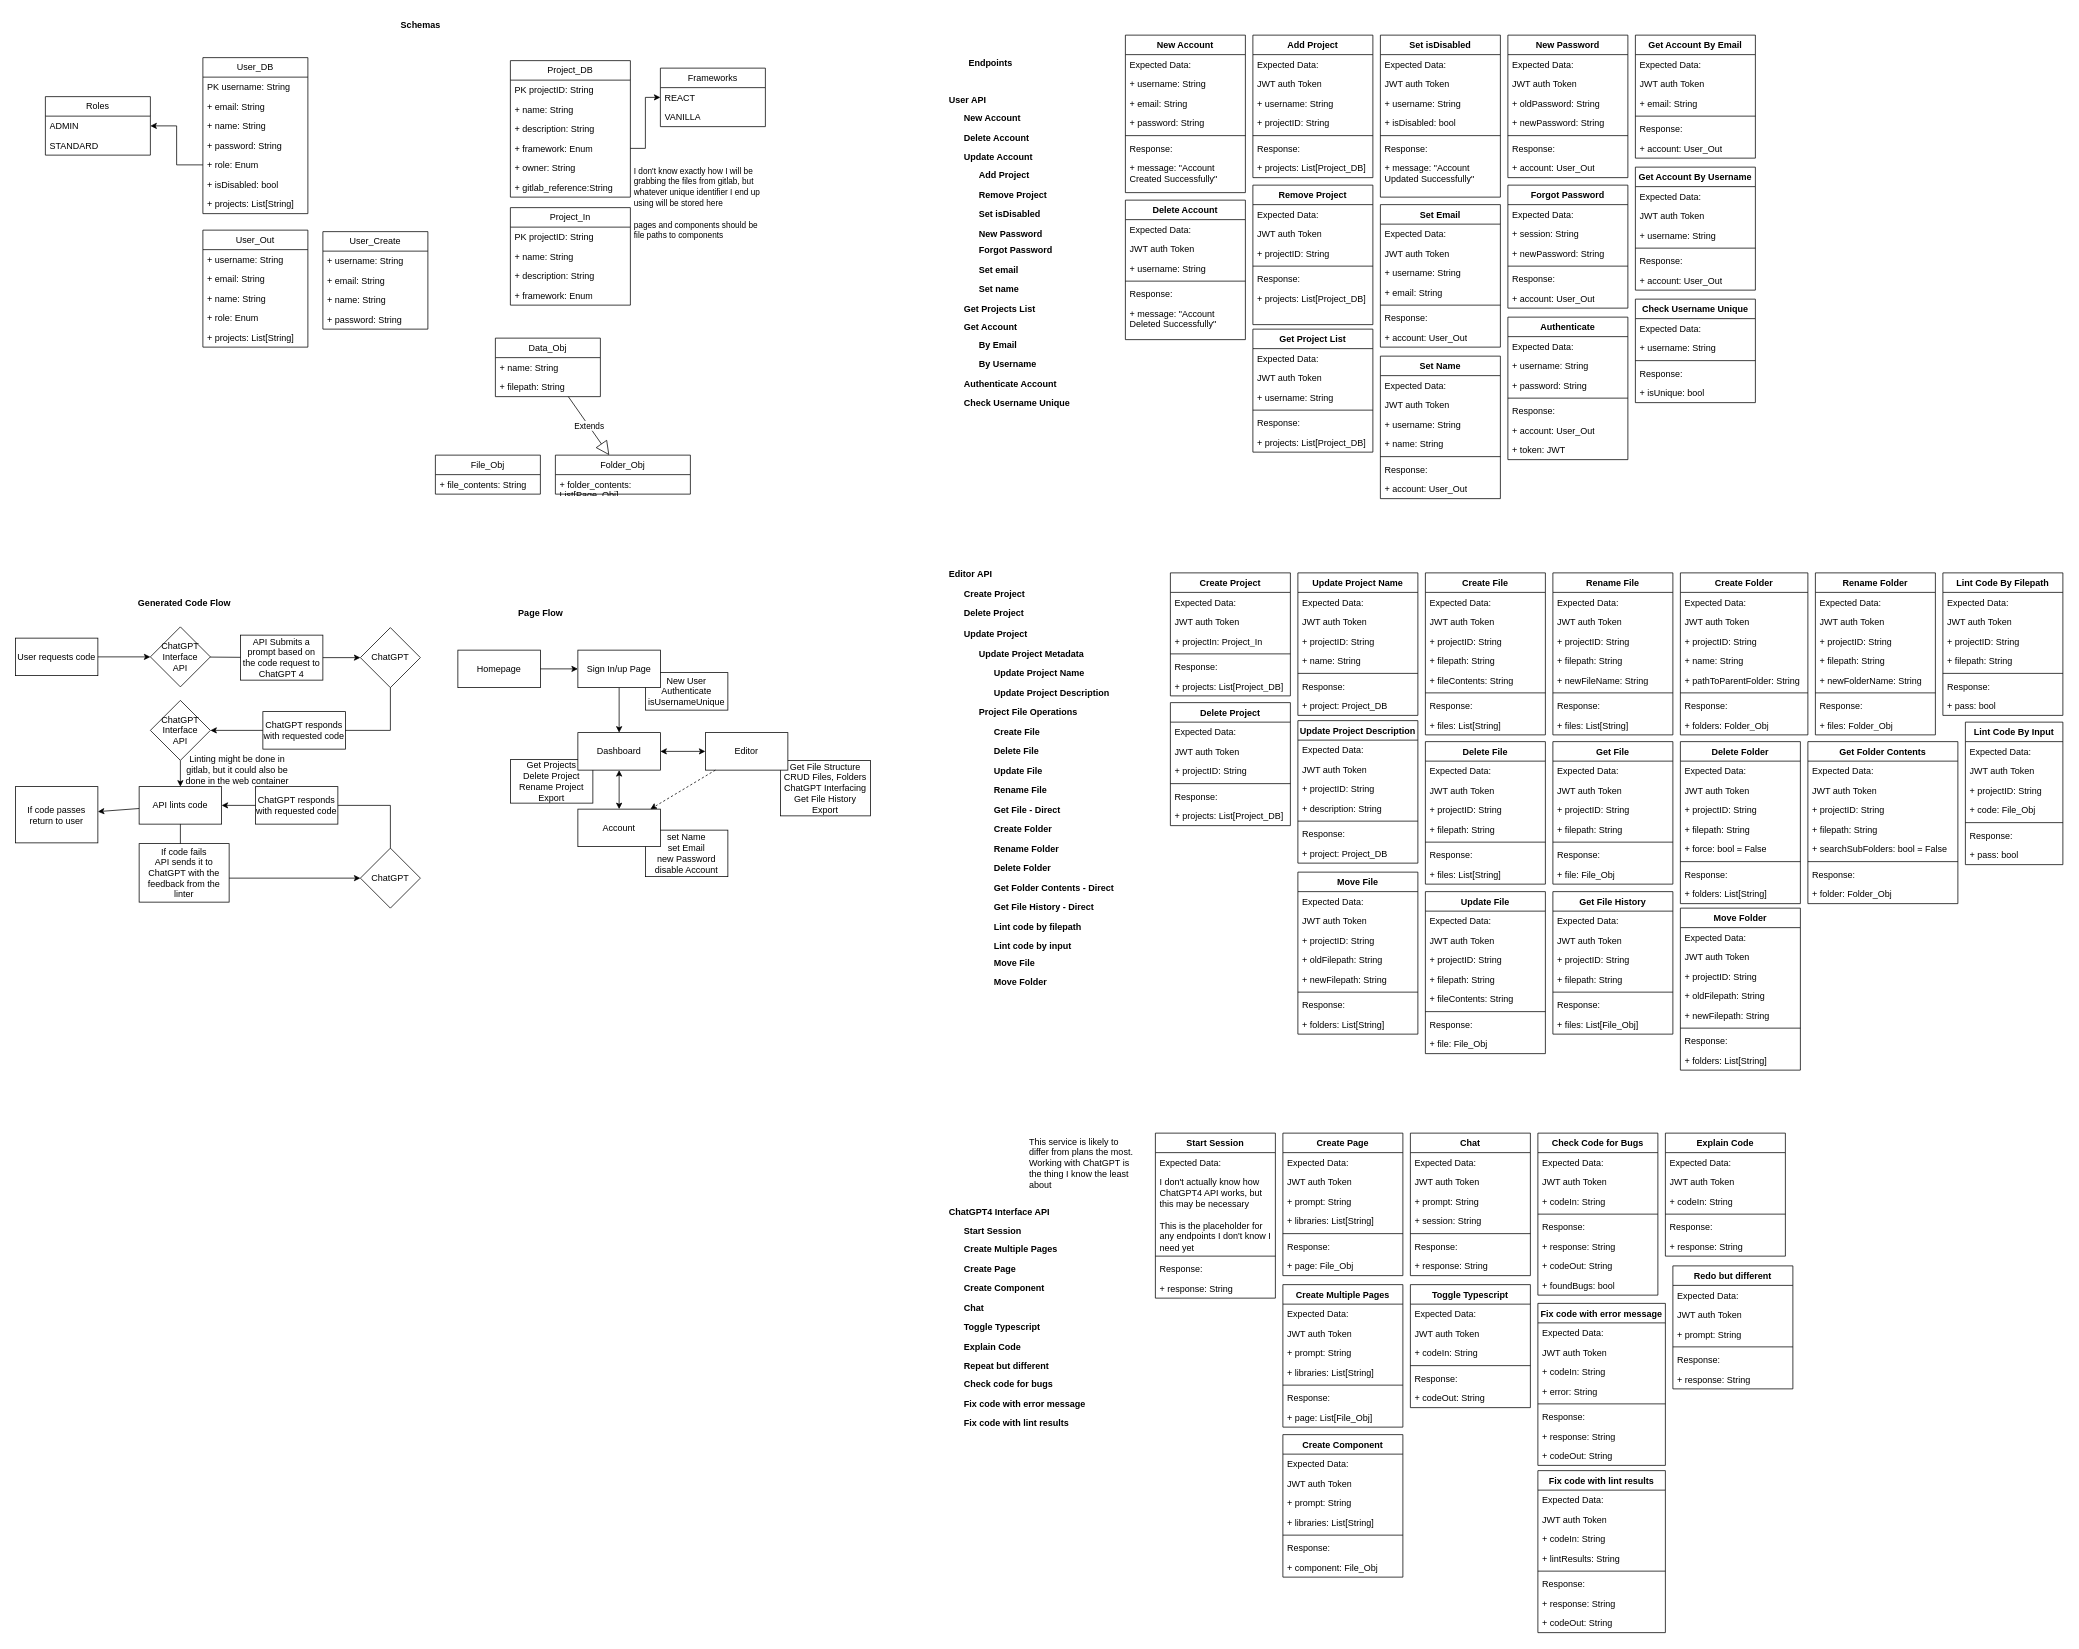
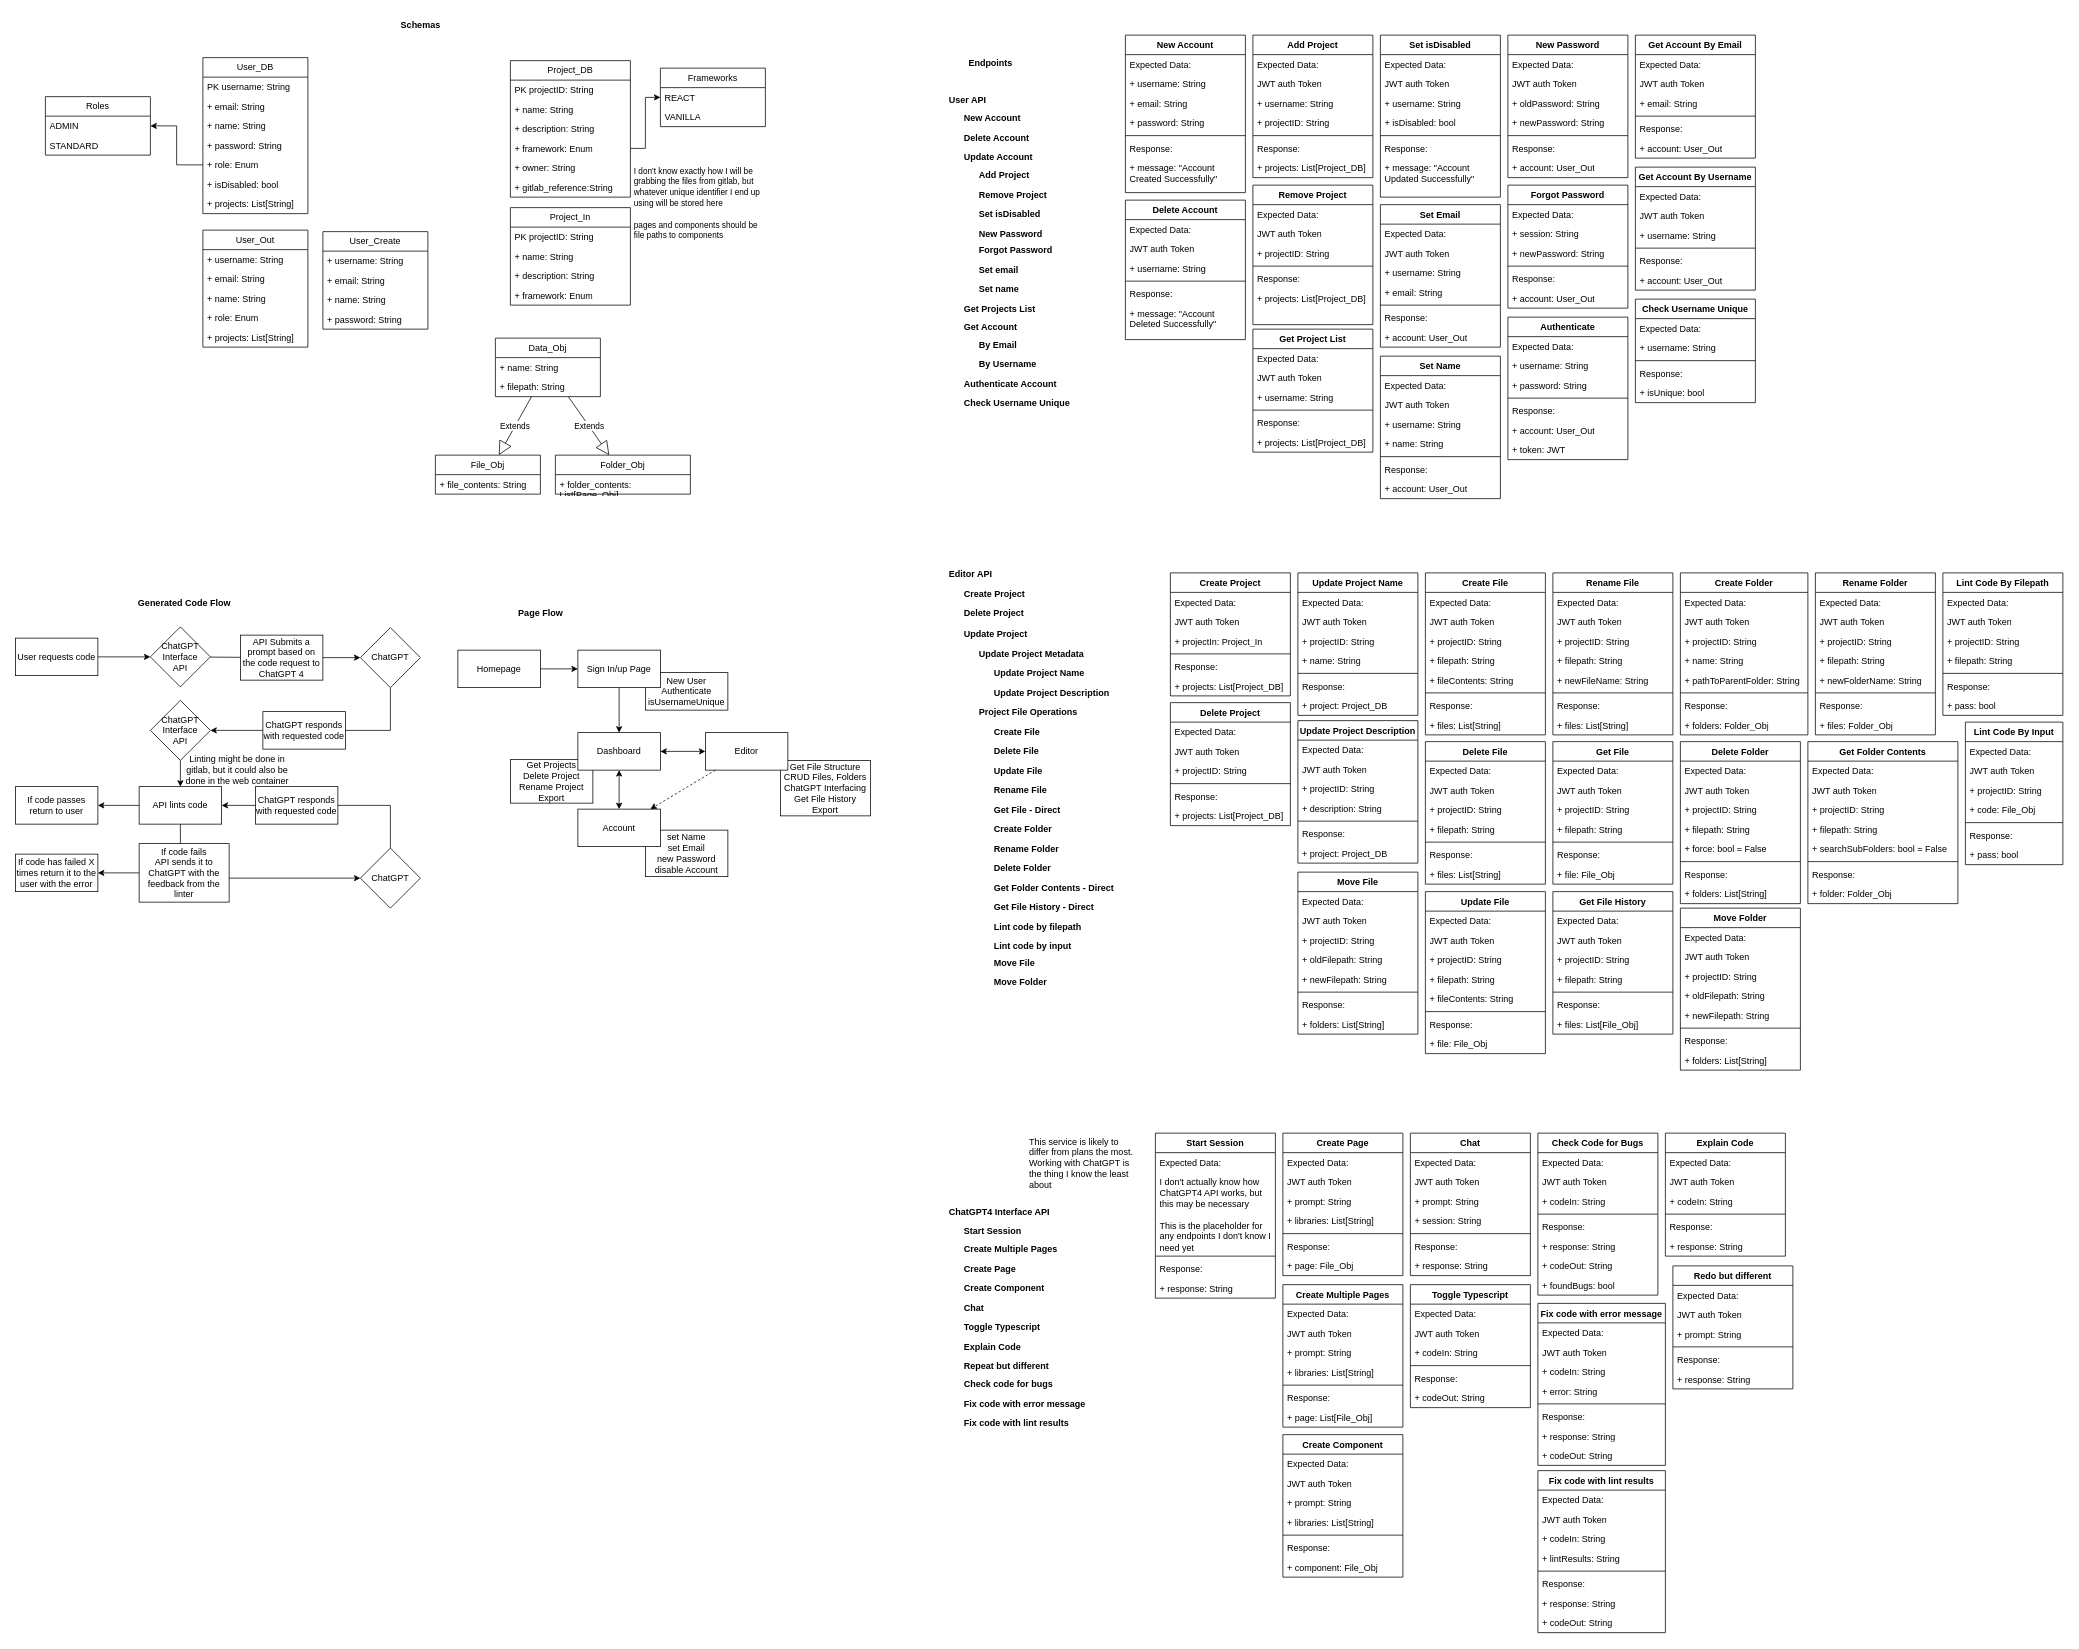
+ <mxCell id="301" value="Extends" style="endArrow=block;endSize=16;endFill=0;html=1;rounded=0;" parent="1" source="297" target="257" edge="1"><mxGeometry width="160" relative="1" as="geometry"><mxPoint x="725" y="528" as="sourcePoint" /><mxPoint x="670" y="616" as="targetPoint" /></mxGeometry></mxCell>
- <mxCell id="445" value="If code passes return to user" style="html=1;whiteSpace=wrap;" vertex="1" parent="1"><mxGeometry x="20" y="1048" width="110" height="75" as="geometry" /></mxCell>
+ <mxCell id="445" value="If code passes return to user" style="html=1;whiteSpace=wrap;" vertex="1" parent="1"><mxGeometry x="20" y="1048" width="110" height="50" as="geometry" /></mxCell>
+ <mxCell id="453" value="If code has failed X times return it to the user with the error" style="html=1;whiteSpace=wrap;" vertex="1" parent="1"><mxGeometry x="20" y="1138" width="110" height="50" as="geometry" /></mxCell>
+ <mxCell id="454" value="" style="endArrow=classic;html=1;rounded=0;" edge="1" parent="1" source="449" target="453"><mxGeometry width="50" height="50" relative="1" as="geometry"><mxPoint x="195" y="1083" as="sourcePoint" /><mxPoint x="140" y="1083" as="targetPoint" /></mxGeometry></mxCell>
